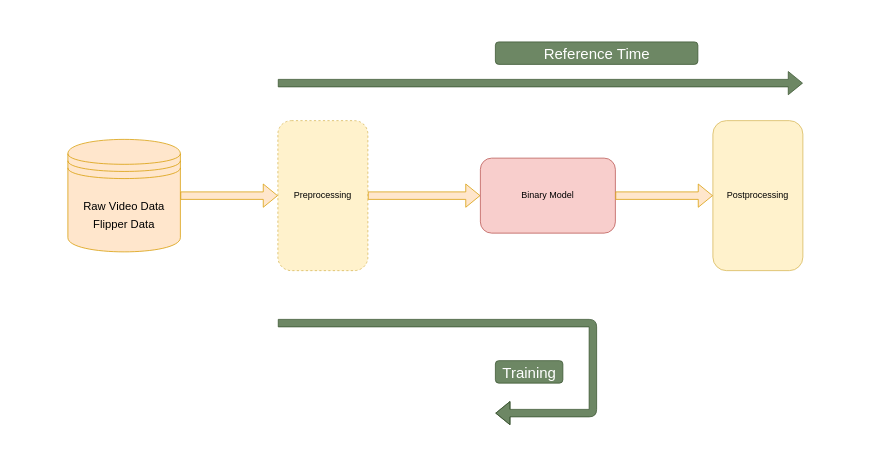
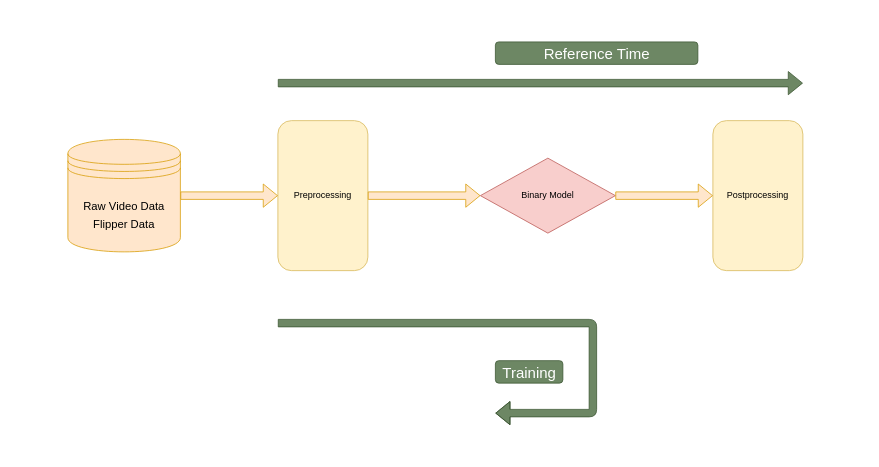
- <mxCell id="4" value="Preprocessing" style="rounded=1;whiteSpace=wrap;html=1;fillColor=#fff2cc;strokeColor=#d6b656;dashed=1;" parent="1" vertex="1"><mxGeometry x="370" y="160" width="120" height="200" as="geometry" /></mxCell>
+ <mxCell id="4" value="Preprocessing" style="rounded=1;whiteSpace=wrap;html=1;fillColor=#fff2cc;strokeColor=#d6b656;" parent="1" vertex="1"><mxGeometry x="370" y="160" width="120" height="200" as="geometry" /></mxCell>
- <mxCell id="3" value="Binary Model" style="rounded=1;whiteSpace=wrap;html=1;fillColor=#f8cecc;strokeColor=#b85450;" parent="1" vertex="1"><mxGeometry x="640" y="210" width="180" height="100" as="geometry" /></mxCell>
+ <mxCell id="3" value="Binary Model" style="rhombus;whiteSpace=wrap;html=1;fillColor=#f8cecc;strokeColor=#b85450;" parent="1" vertex="1"><mxGeometry x="640" y="210" width="180" height="100" as="geometry" /></mxCell>
